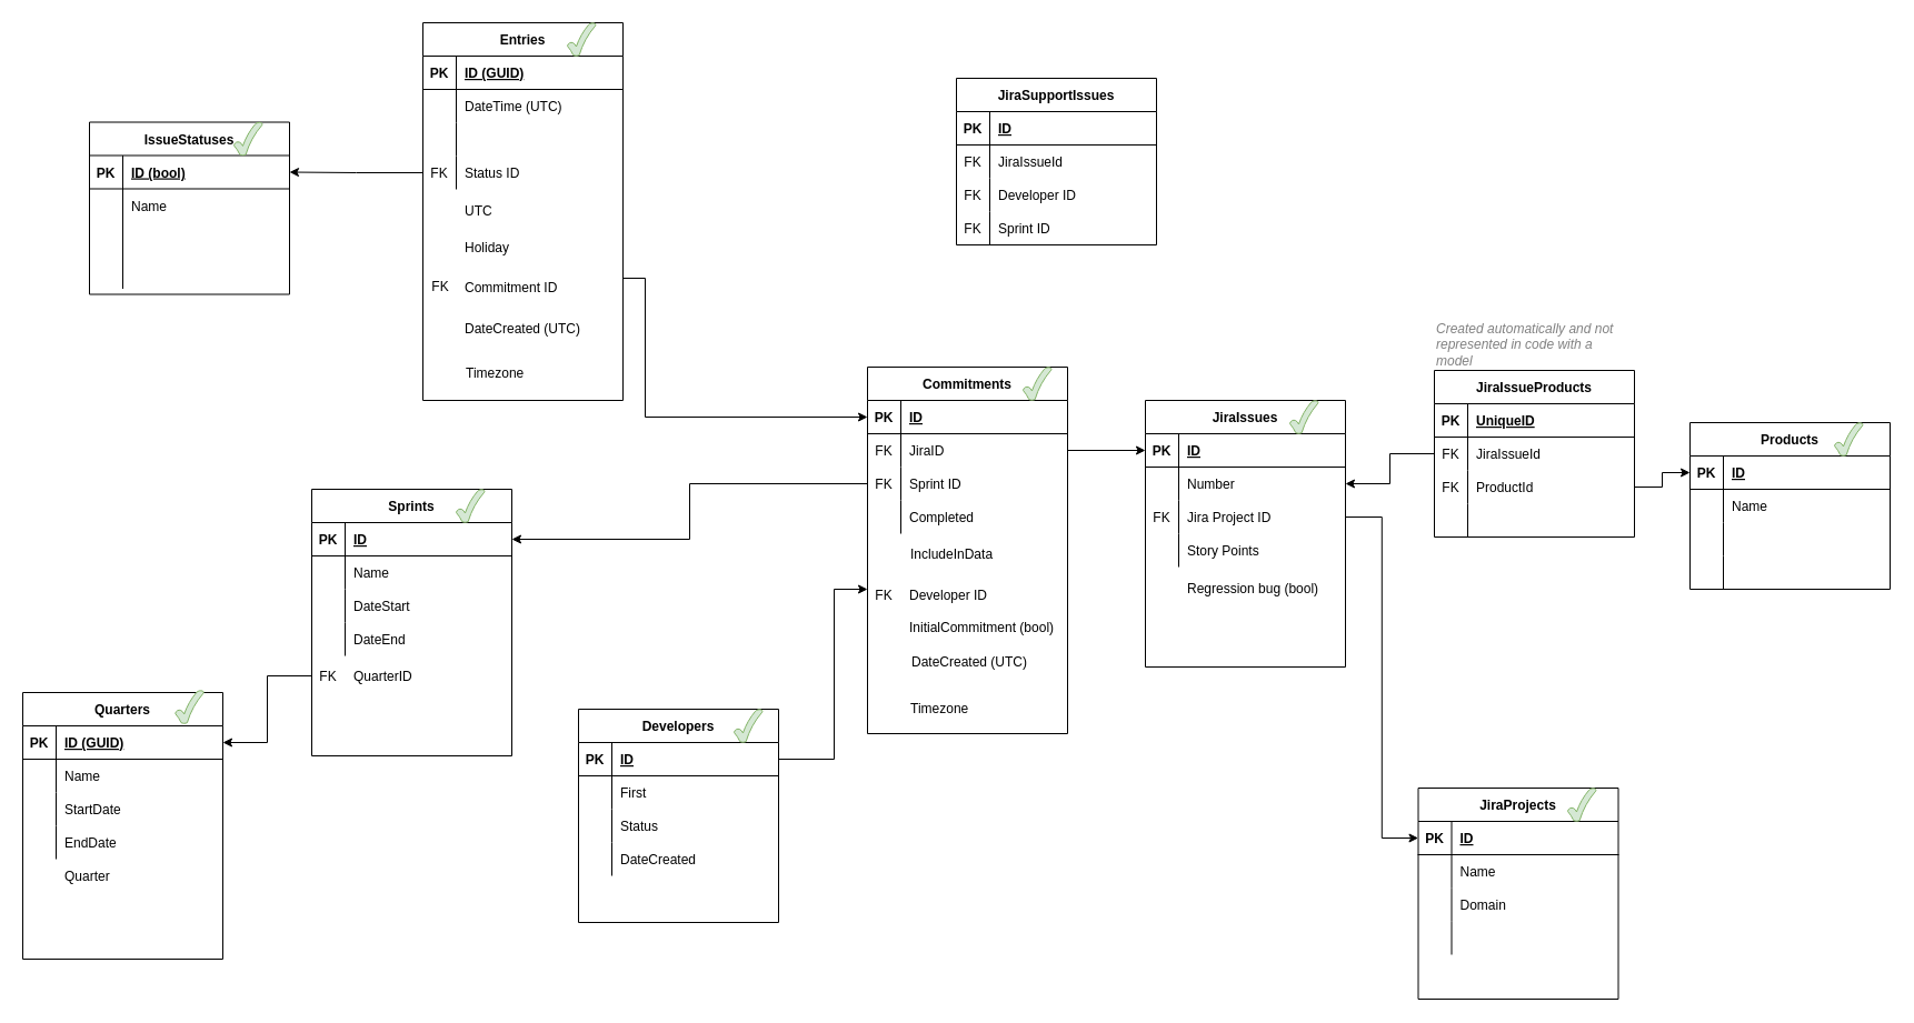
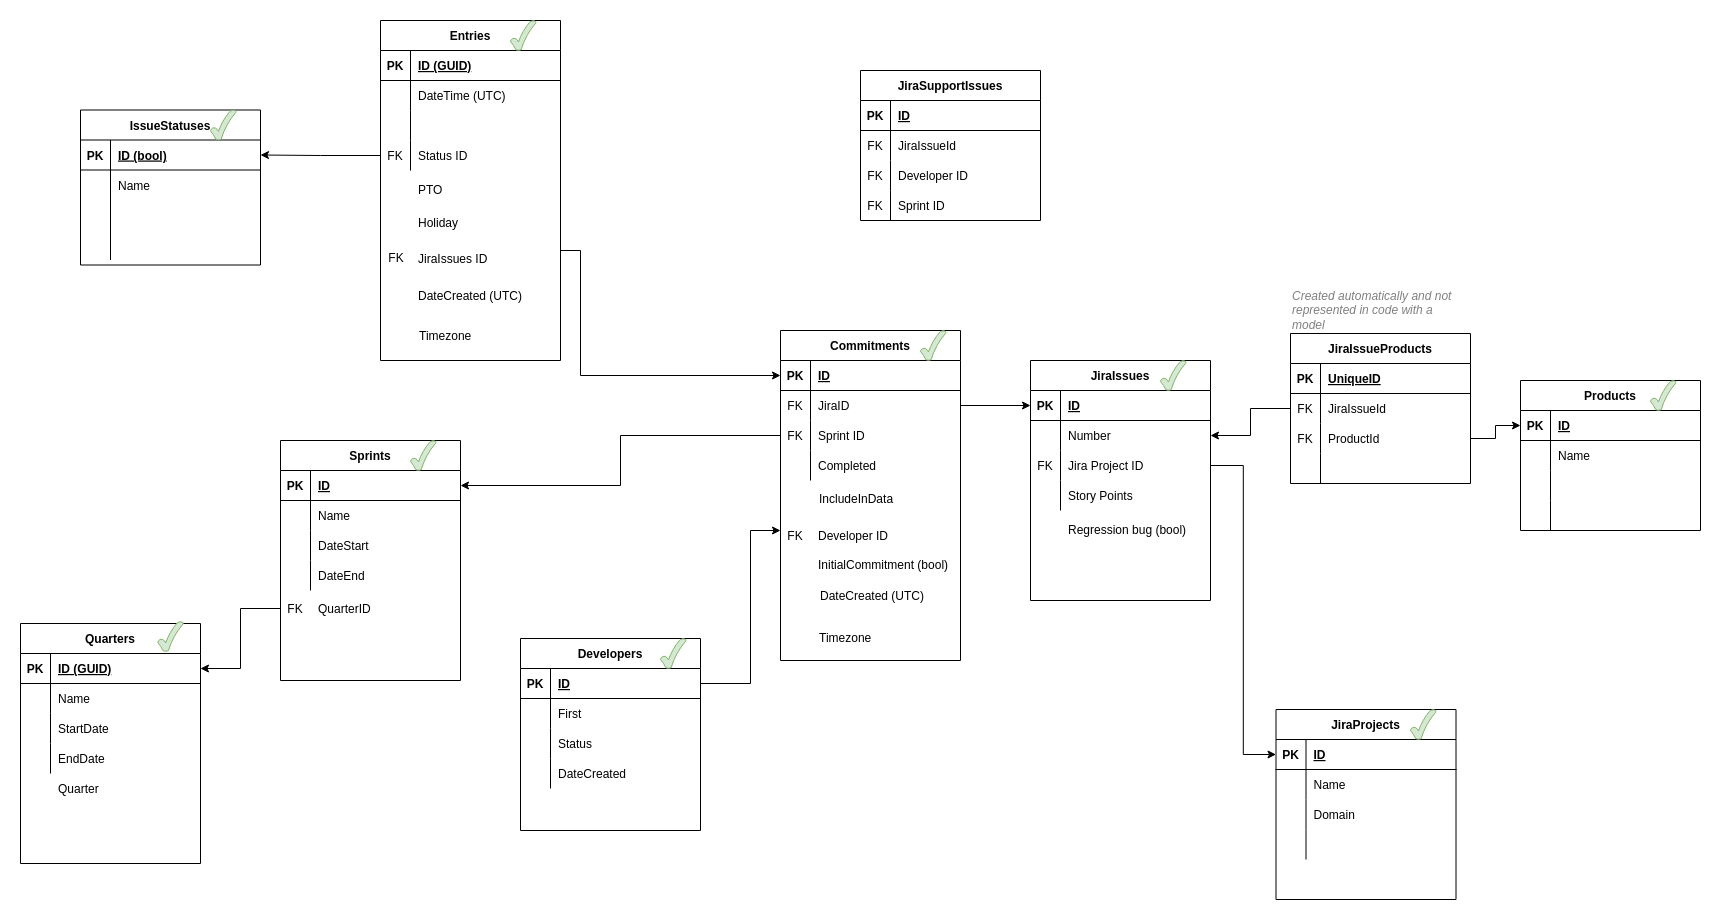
- <mxCell id="64" value="UTC" style="shape=partialRectangle;connectable=0;fillColor=none;top=0;left=0;bottom=0;right=0;align=left;spacingLeft=6;overflow=hidden;" parent="62" vertex="1"><mxGeometry x="30" width="150" height="30" as="geometry"><mxRectangle width="150" height="30" as="alternateBounds" /></mxGeometry></mxCell>
+ <mxCell id="64" value="PTO" style="shape=partialRectangle;connectable=0;fillColor=none;top=0;left=0;bottom=0;right=0;align=left;spacingLeft=6;overflow=hidden;" parent="62" vertex="1"><mxGeometry x="30" width="150" height="30" as="geometry"><mxRectangle width="150" height="30" as="alternateBounds" /></mxGeometry></mxCell>
- <mxCell id="83" value="Commitment ID" style="shape=partialRectangle;connectable=0;fillColor=none;top=0;left=0;bottom=0;right=0;align=left;spacingLeft=6;overflow=hidden;" parent="1" vertex="1"><mxGeometry x="410" y="243" width="150" height="30" as="geometry"><mxRectangle width="150" height="30" as="alternateBounds" /></mxGeometry></mxCell>
+ <mxCell id="83" value="JiraIssues ID" style="shape=partialRectangle;connectable=0;fillColor=none;top=0;left=0;bottom=0;right=0;align=left;spacingLeft=6;overflow=hidden;" parent="1" vertex="1"><mxGeometry x="410" y="243" width="150" height="30" as="geometry"><mxRectangle width="150" height="30" as="alternateBounds" /></mxGeometry></mxCell>
